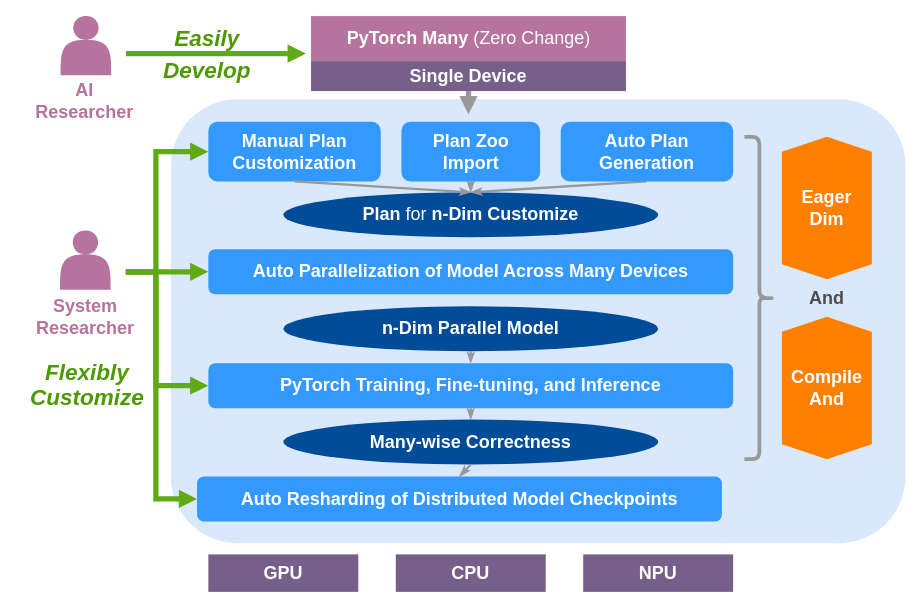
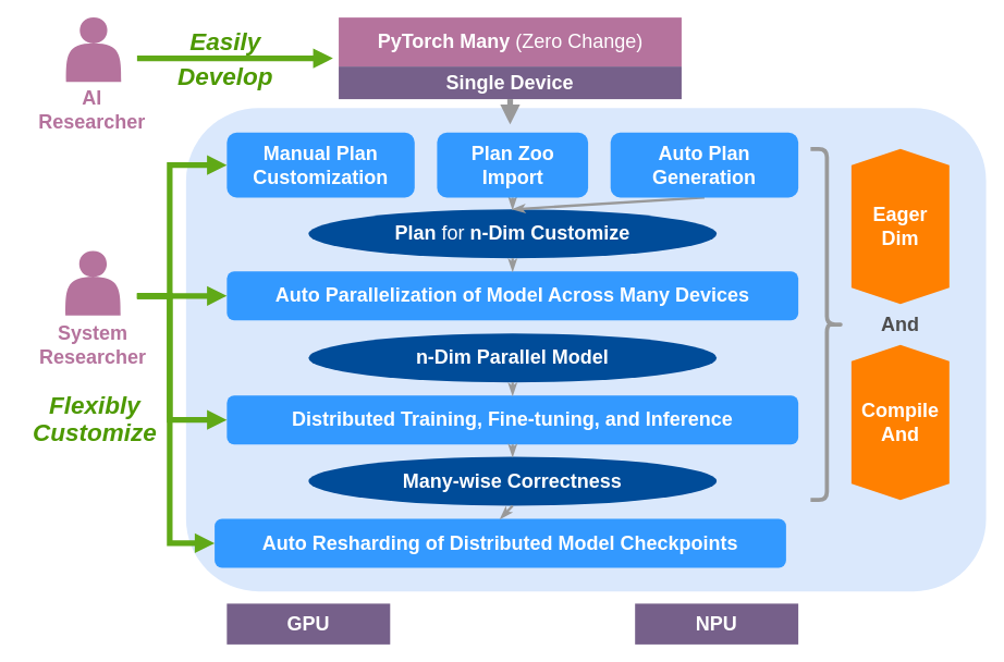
- <mxCell id="46" value="" style="rounded=0;orthogonalLoop=1;jettySize=auto;html=1;fillColor=#f5f5f5;strokeColor=#999999;endArrow=classicThin;endFill=1;strokeWidth=3;endSize=6;exitX=0.5;exitY=1;exitDx=0;exitDy=0;entryX=0.5;entryY=0;entryDx=0;entryDy=0;" edge="1" parent="1" source="45" target="9"><mxGeometry relative="1" as="geometry"><mxPoint x="872" y="251" as="sourcePoint" /><mxPoint x="637" y="265" as="targetPoint" /></mxGeometry></mxCell>
+ <mxCell id="23" value="" style="rounded=0;orthogonalLoop=1;jettySize=auto;html=1;fillColor=#f5f5f5;strokeColor=#999999;endArrow=classicThin;endFill=1;strokeWidth=3;endSize=6;exitX=0.5;exitY=1;exitDx=0;exitDy=0;entryX=0.5;entryY=0;entryDx=0;entryDy=0;" parent="1" source="9" target="3" edge="1"><mxGeometry relative="1" as="geometry"><mxPoint x="457" y="251" as="sourcePoint" /><mxPoint x="637" y="267" as="targetPoint" /></mxGeometry></mxCell>
- <mxCell id="11" value="&lt;b&gt;PyTorch&amp;nbsp;Training, Fine-tuning, and Inference&lt;/b&gt;" style="rounded=1;whiteSpace=wrap;html=1;fontSize=24;fillColor=#3399FF;strokeColor=none;verticalAlign=middle;fontColor=#FFFFFF;" parent="1" vertex="1"><mxGeometry x="277" y="483" width="700" height="60" as="geometry" /></mxCell>
+ <mxCell id="11" value="&lt;b&gt;Distributed&amp;nbsp;Training, Fine-tuning, and Inference&lt;/b&gt;" style="rounded=1;whiteSpace=wrap;html=1;fontSize=24;fillColor=#3399FF;strokeColor=none;verticalAlign=middle;fontColor=#FFFFFF;" parent="1" vertex="1"><mxGeometry x="277" y="483" width="700" height="60" as="geometry" /></mxCell>
- <mxCell id="17" value="&lt;font style=&quot;font-size: 24px;&quot;&gt;&lt;b style=&quot;font-size: 24px;&quot;&gt;CPU&lt;/b&gt;&lt;/font&gt;" style="rounded=0;whiteSpace=wrap;html=1;fillColor=#76608a;strokeColor=none;fontColor=#ffffff;fontFamily=Helvetica;fontSize=24;" parent="1" vertex="1"><mxGeometry x="527" y="738" width="200" height="50" as="geometry" /></mxCell>
